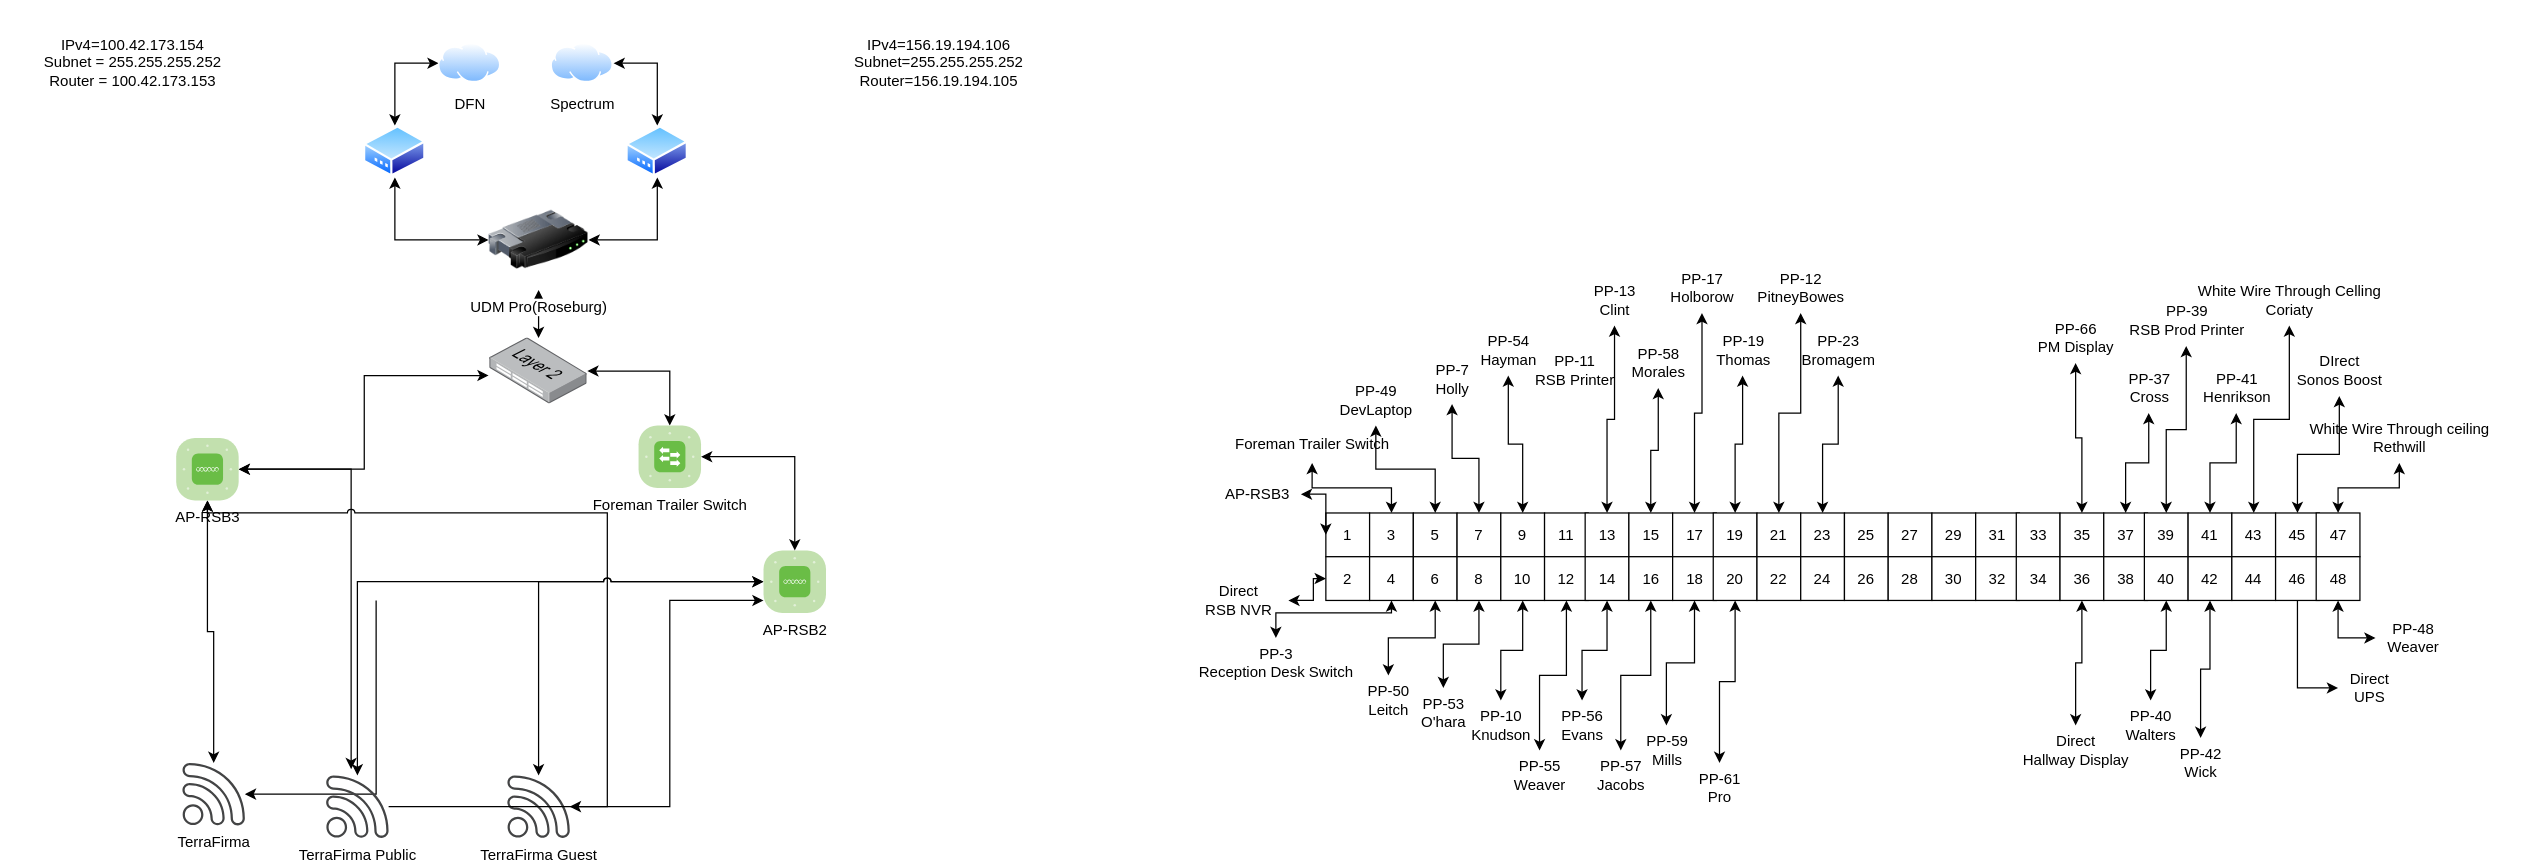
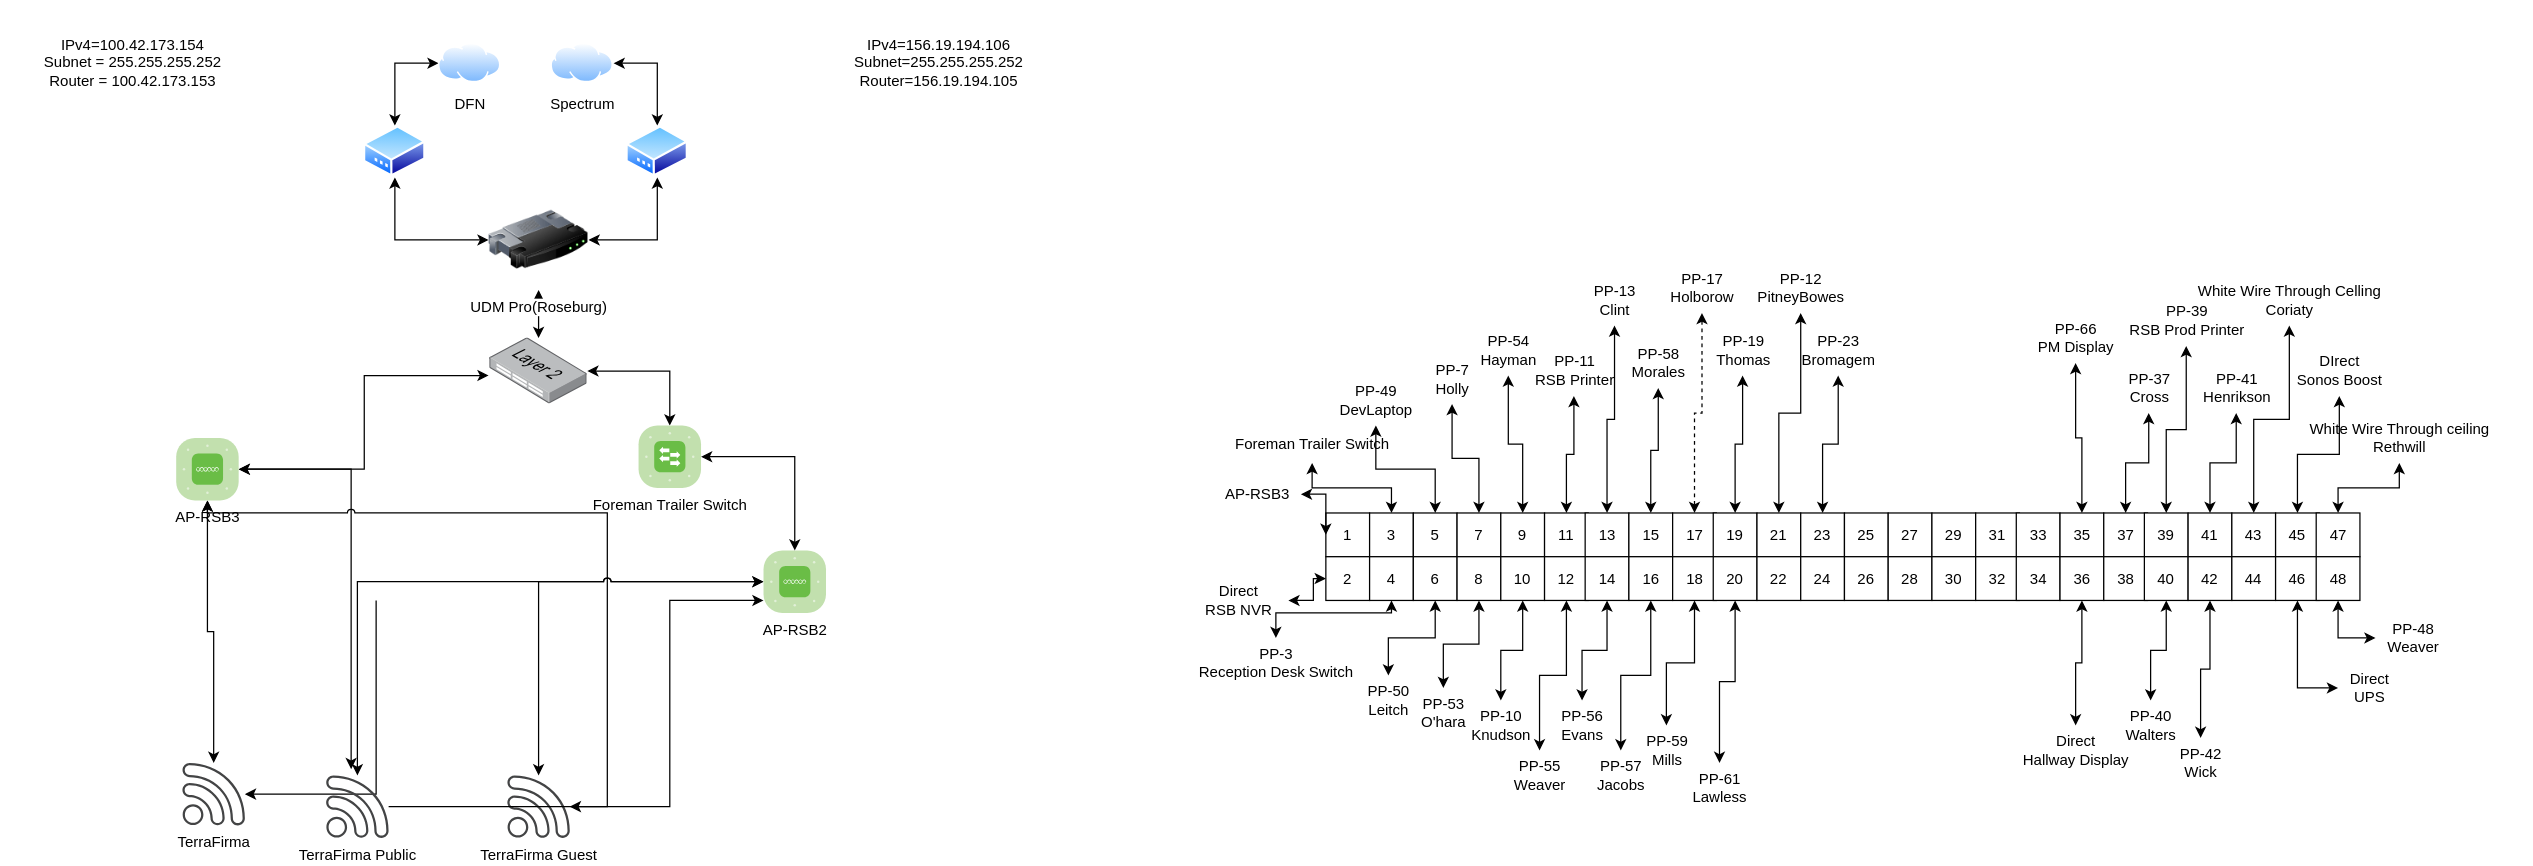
- <mxCell id="101" style="edgeStyle=orthogonalEdgeStyle;rounded=0;jumpStyle=arc;orthogonalLoop=1;jettySize=auto;html=1;startArrow=classic;startFill=1;strokeColor=default;" edge="1" parent="1" source="102" target="25"><mxGeometry relative="1" as="geometry" /></mxCell>
+ <mxCell id="101" style="edgeStyle=orthogonalEdgeStyle;rounded=0;jumpStyle=arc;orthogonalLoop=1;jettySize=auto;html=1;startArrow=classic;startFill=1;strokeColor=default;dashed=1;" edge="1" parent="1" source="102" target="25"><mxGeometry relative="1" as="geometry" /></mxCell>
+ <mxCell id="95" style="edgeStyle=orthogonalEdgeStyle;rounded=0;jumpStyle=arc;orthogonalLoop=1;jettySize=auto;html=1;entryX=0.5;entryY=0;entryDx=0;entryDy=0;startArrow=classic;startFill=1;strokeColor=default;" edge="1" parent="1" source="96" target="22"><mxGeometry relative="1" as="geometry" /></mxCell>
- <mxCell id="86" style="edgeStyle=orthogonalEdgeStyle;rounded=0;jumpStyle=arc;orthogonalLoop=1;jettySize=auto;html=1;startArrow=classic;startFill=1;strokeColor=default;endArrow=none;" edge="1" parent="16" source="85" target="63"><mxGeometry relative="1" as="geometry" /></mxCell>
+ <mxCell id="86" style="edgeStyle=orthogonalEdgeStyle;rounded=0;jumpStyle=arc;orthogonalLoop=1;jettySize=auto;html=1;startArrow=classic;startFill=1;strokeColor=default;" edge="1" parent="16" source="85" target="63"><mxGeometry relative="1" as="geometry" /></mxCell>
- <mxCell id="128" value="PP-61&lt;br&gt;Pro" style="text;html=1;align=center;verticalAlign=middle;resizable=0;points=[];autosize=1;strokeColor=none;fillColor=none;" vertex="1" parent="1"><mxGeometry x="1340" y="610" width="70" height="40" as="geometry" /></mxCell>
+ <mxCell id="128" value="PP-61&lt;br&gt;Lawless" style="text;html=1;align=center;verticalAlign=middle;resizable=0;points=[];autosize=1;strokeColor=none;fillColor=none;" vertex="1" parent="1"><mxGeometry x="1340" y="610" width="70" height="40" as="geometry" /></mxCell>
